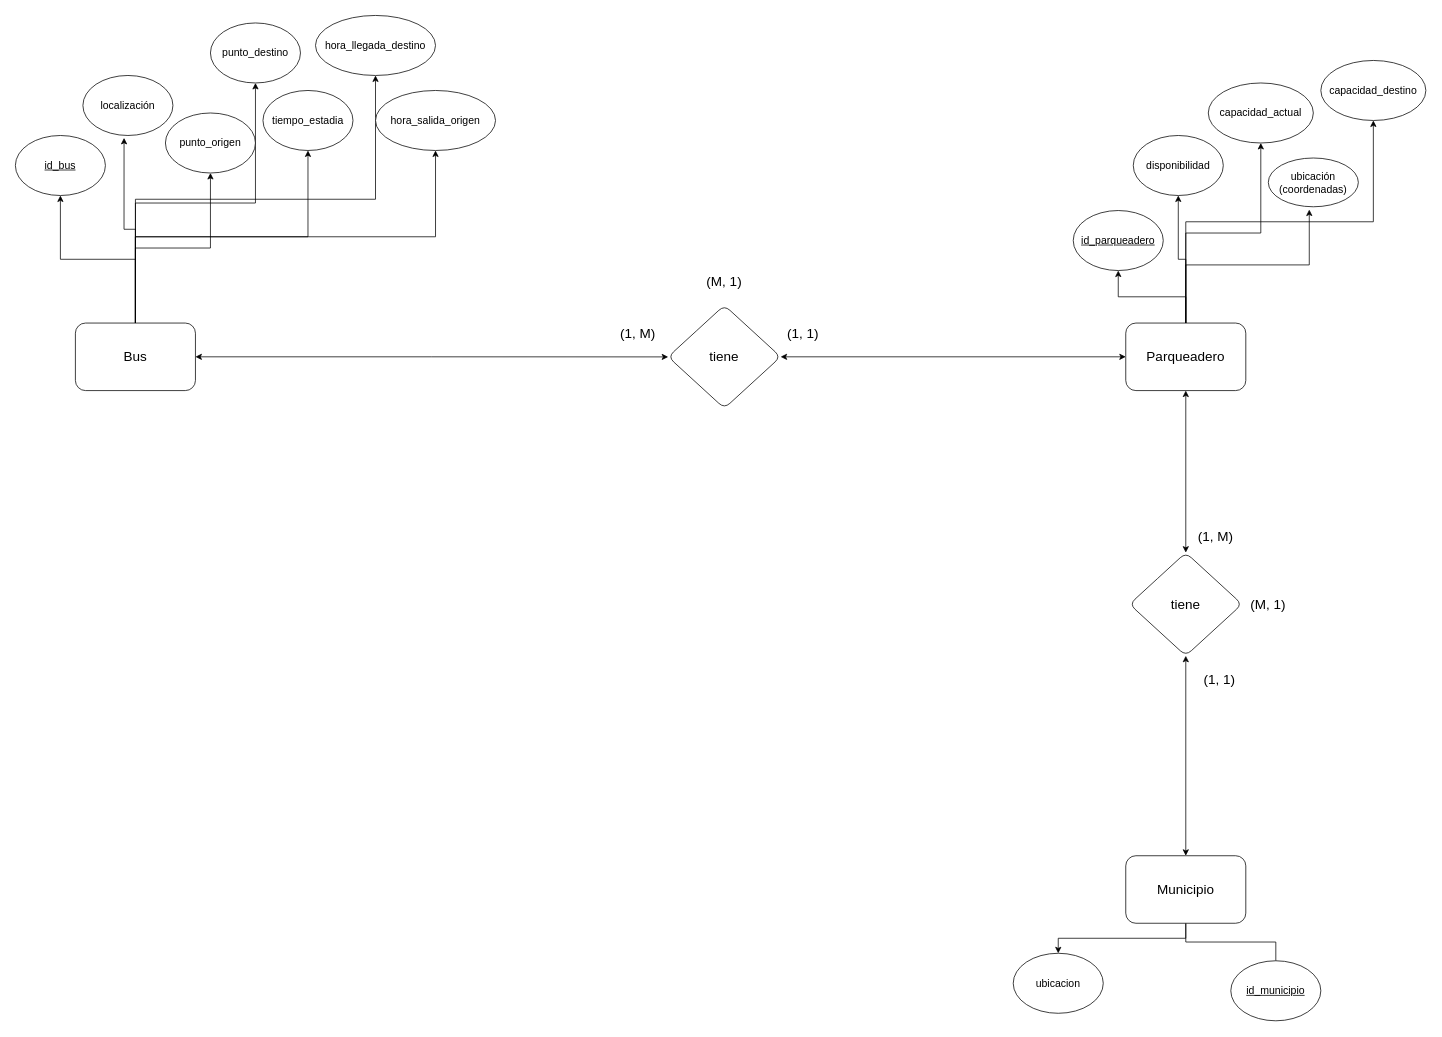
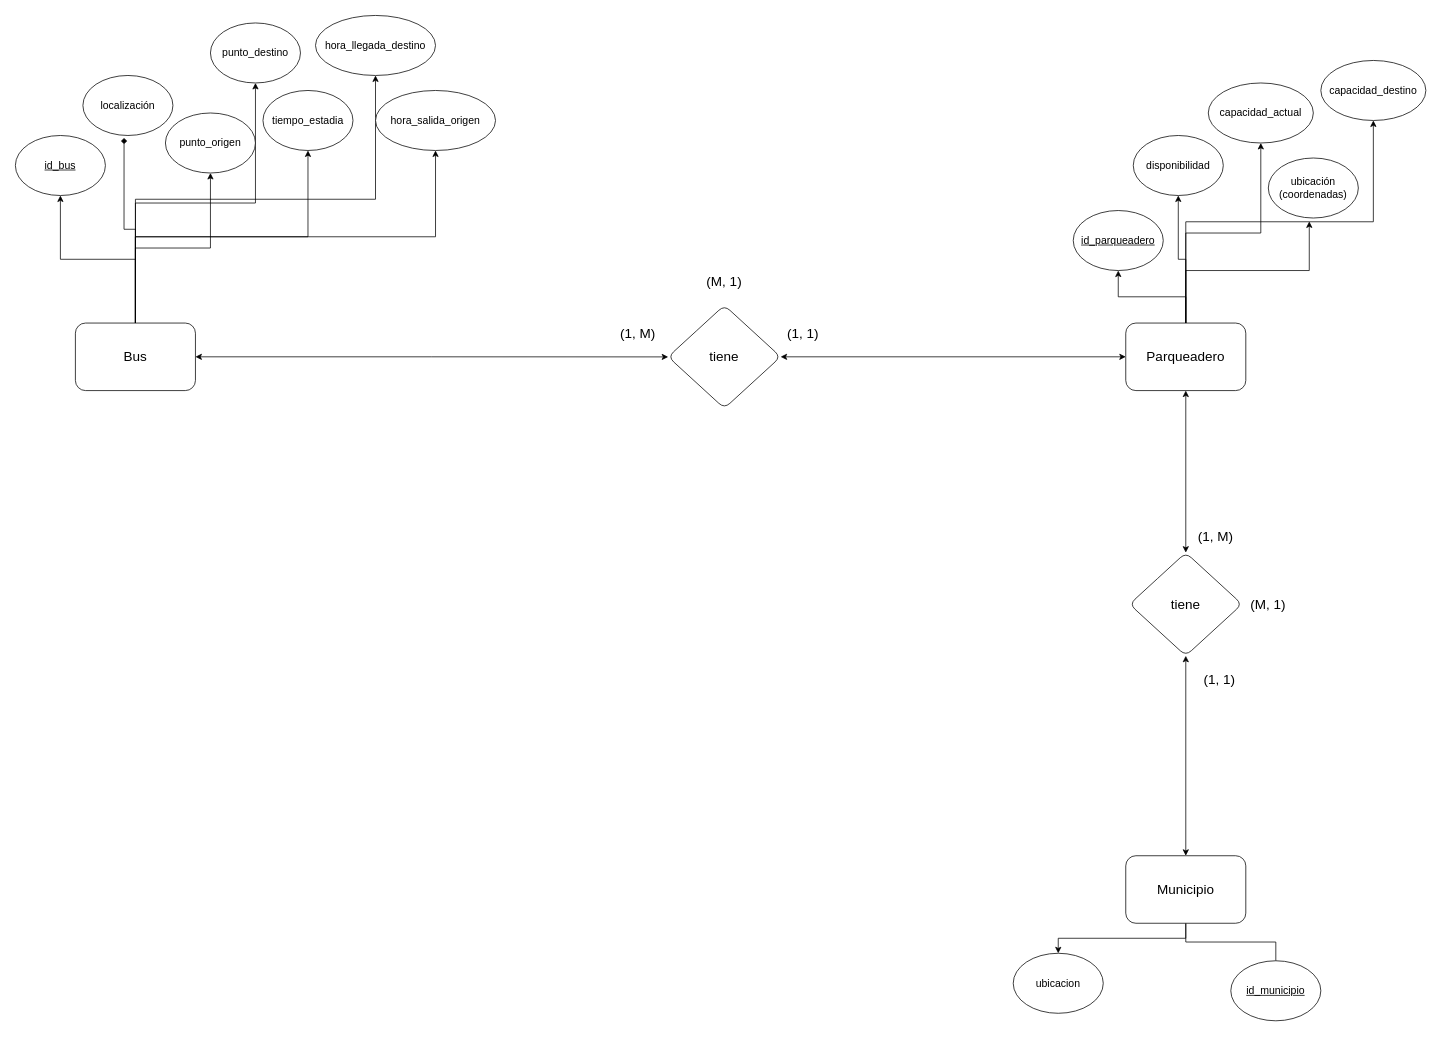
- <mxCell id="12" style="edgeStyle=orthogonalEdgeStyle;rounded=0;orthogonalLoop=1;jettySize=auto;html=1;entryX=0.457;entryY=1.04;entryDx=0;entryDy=0;entryPerimeter=0;" parent="1" source="9" target="11" edge="1"><mxGeometry relative="1" as="geometry" /></mxCell>
+ <mxCell id="12" style="edgeStyle=orthogonalEdgeStyle;rounded=0;orthogonalLoop=1;jettySize=auto;html=1;entryX=0.457;entryY=1.04;entryDx=0;entryDy=0;entryPerimeter=0;endArrow=diamond;" parent="1" source="9" target="11" edge="1"><mxGeometry relative="1" as="geometry" /></mxCell>
- <mxCell id="30" value="&lt;font style=&quot;font-size: 14px;&quot;&gt;ubicación (coordenadas)&lt;/font&gt;" style="ellipse;whiteSpace=wrap;html=1;" parent="1" vertex="1"><mxGeometry x="1690" y="210" width="120" height="65" as="geometry" /></mxCell>
+ <mxCell id="30" value="&lt;font style=&quot;font-size: 14px;&quot;&gt;ubicación (coordenadas)&lt;/font&gt;" style="ellipse;whiteSpace=wrap;html=1;" parent="1" vertex="1"><mxGeometry x="1690" y="210" width="120" height="80" as="geometry" /></mxCell>
